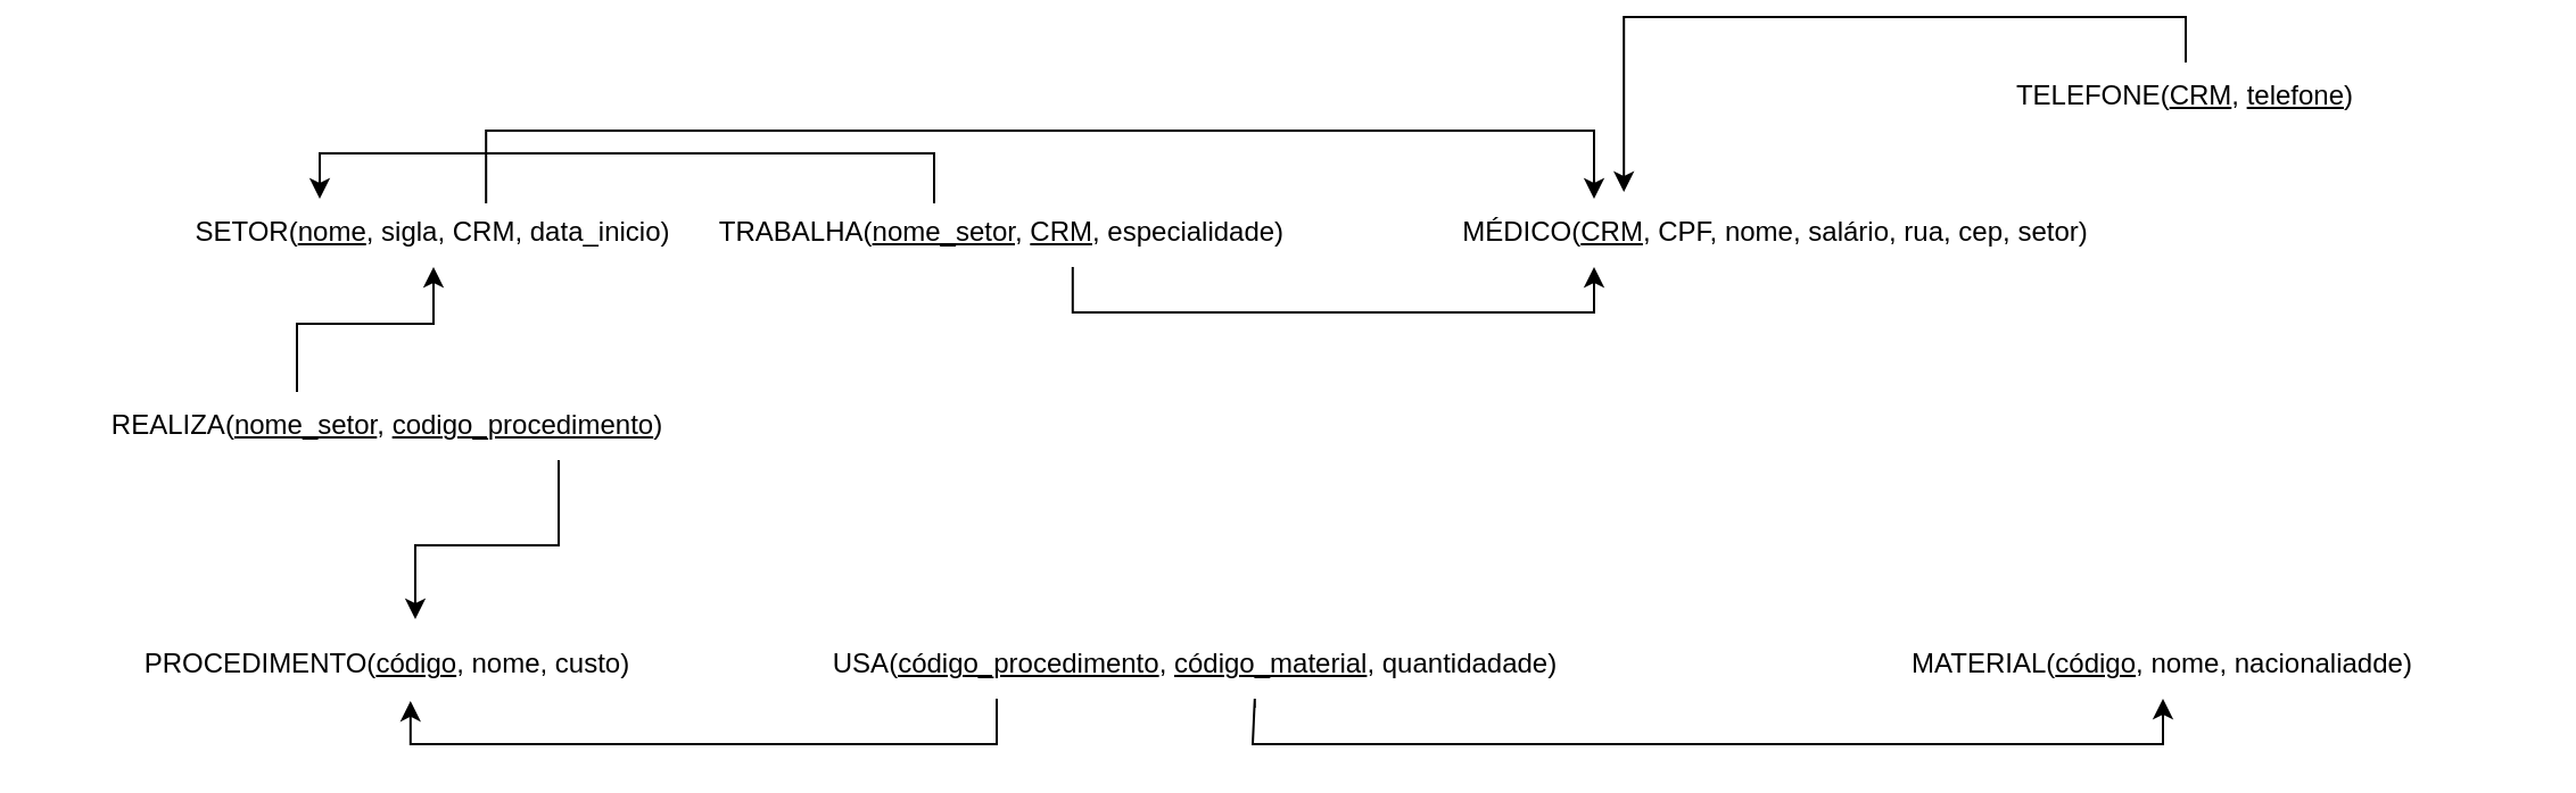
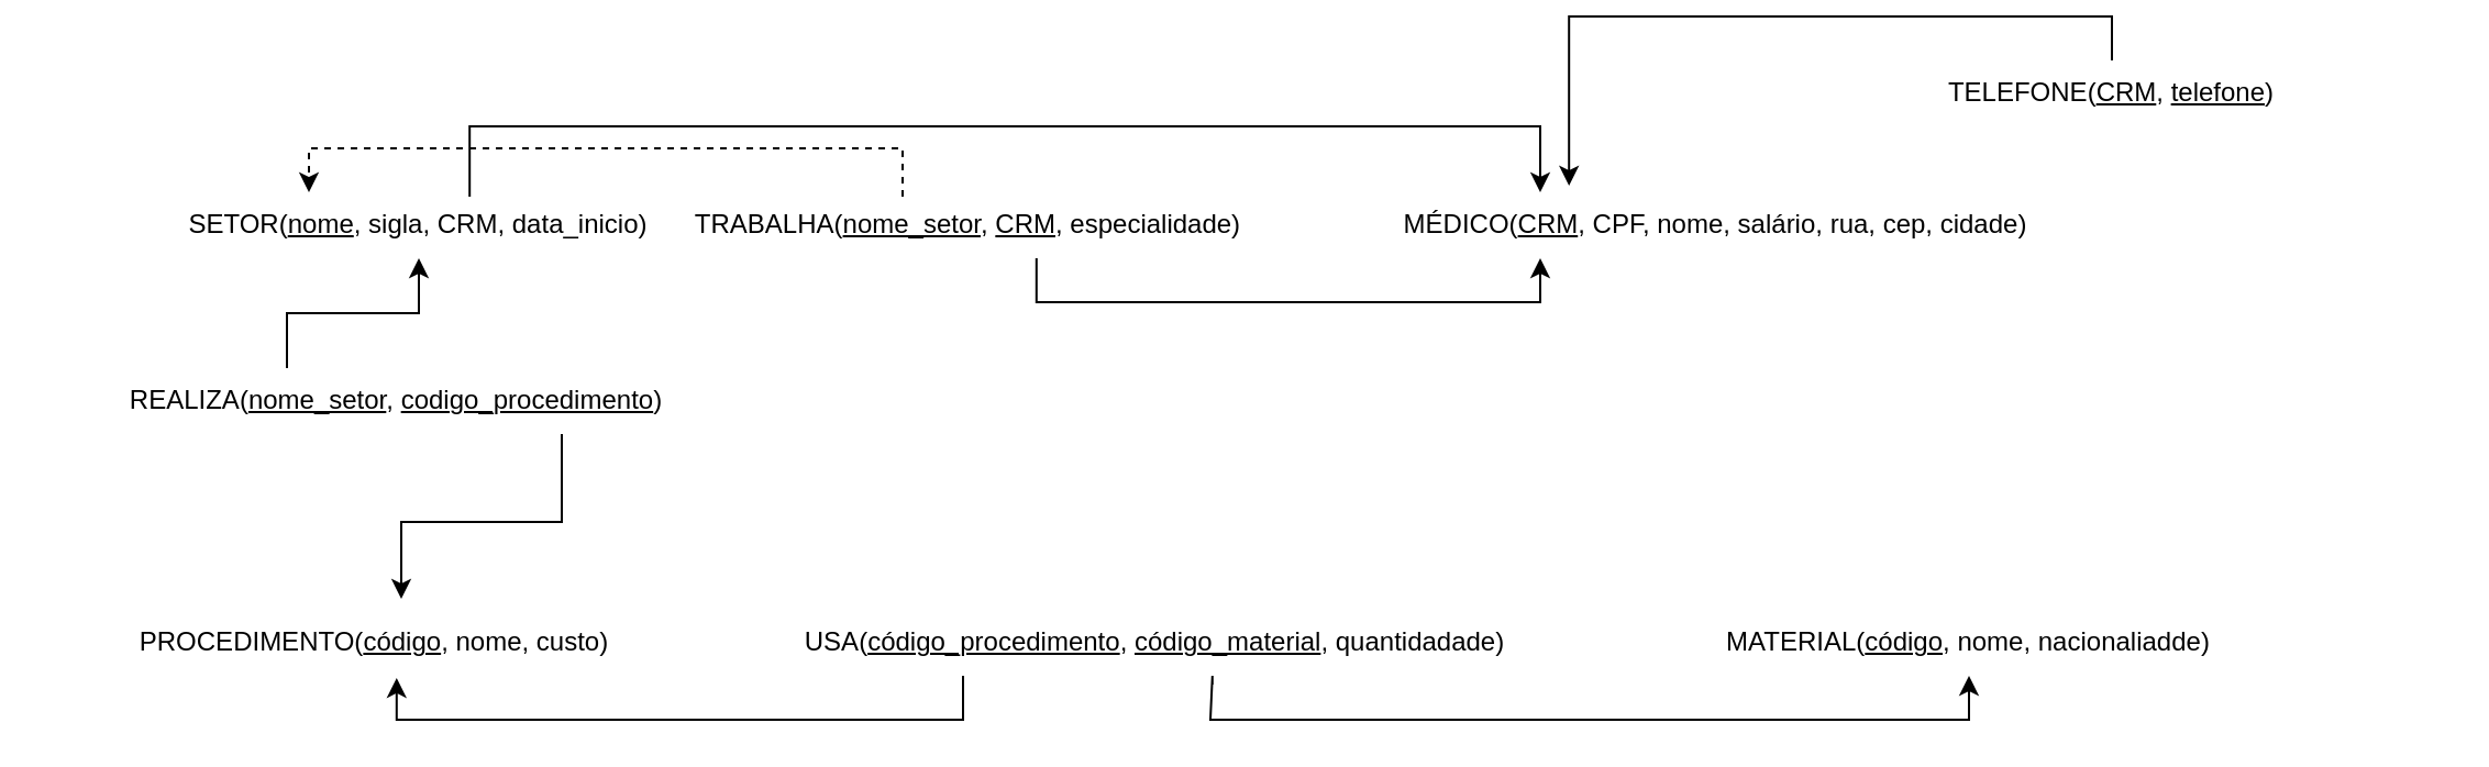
- <mxCell id="13" style="edgeStyle=orthogonalEdgeStyle;rounded=0;orthogonalLoop=1;jettySize=auto;html=1;exitX=0.4;exitY=0.067;exitDx=0;exitDy=0;exitPerimeter=0;" edge="1" parent="1" source="15" target="8"><mxGeometry relative="1" as="geometry"><mxPoint x="150" y="80" as="targetPoint" /><Array as="points"><mxPoint x="410" y="60" /><mxPoint x="140" y="60" /></Array></mxGeometry></mxCell>
+ <mxCell id="13" style="edgeStyle=orthogonalEdgeStyle;rounded=0;orthogonalLoop=1;jettySize=auto;html=1;exitX=0.4;exitY=0.067;exitDx=0;exitDy=0;exitPerimeter=0;dashed=1;" edge="1" parent="1" source="15" target="8"><mxGeometry relative="1" as="geometry"><mxPoint x="150" y="80" as="targetPoint" /><Array as="points"><mxPoint x="410" y="60" /><mxPoint x="140" y="60" /></Array></mxGeometry></mxCell>
- <mxCell id="12" value="MÉDICO(&lt;u&gt;CRM&lt;/u&gt;, CPF, nome, salário, rua, cep, setor)" style="text;html=1;strokeColor=none;fillColor=none;align=center;verticalAlign=middle;whiteSpace=wrap;rounded=0;" vertex="1" parent="1"><mxGeometry x="630" y="80" width="300" height="30" as="geometry" /></mxCell>
+ <mxCell id="12" value="MÉDICO(&lt;u&gt;CRM&lt;/u&gt;, CPF, nome, salário, rua, cep, cidade)" style="text;html=1;strokeColor=none;fillColor=none;align=center;verticalAlign=middle;whiteSpace=wrap;rounded=0;" vertex="1" parent="1"><mxGeometry x="630" y="80" width="300" height="30" as="geometry" /></mxCell>
- <mxCell id="11" value="REALIZA(&lt;u&gt;nome_setor&lt;/u&gt;, &lt;u&gt;codigo_procedimento&lt;/u&gt;)" style="text;html=1;strokeColor=none;fillColor=none;align=center;verticalAlign=middle;whiteSpace=wrap;rounded=0;" vertex="1" parent="1"><mxGeometry x="20" y="165" width="300" height="30" as="geometry" /></mxCell>
+ <mxCell id="11" value="REALIZA(&lt;u&gt;nome_setor&lt;/u&gt;, &lt;u&gt;codigo_procedimento&lt;/u&gt;)" style="text;html=1;strokeColor=none;fillColor=none;align=center;verticalAlign=middle;whiteSpace=wrap;rounded=0;" vertex="1" parent="1"><mxGeometry x="30" y="160" width="300" height="30" as="geometry" /></mxCell>
- <mxCell id="3" value="MATERIAL(&lt;u&gt;código&lt;/u&gt;, nome, nacionaliadde)" style="text;html=1;strokeColor=none;fillColor=none;align=center;verticalAlign=middle;whiteSpace=wrap;rounded=0;" vertex="1" parent="1"><mxGeometry x="800" y="270" width="300" height="30" as="geometry" /></mxCell>
+ <mxCell id="3" value="MATERIAL(&lt;u&gt;código&lt;/u&gt;, nome, nacionaliadde)" style="text;html=1;strokeColor=none;fillColor=none;align=center;verticalAlign=middle;whiteSpace=wrap;rounded=0;" vertex="1" parent="1"><mxGeometry x="745" y="270" width="300" height="30" as="geometry" /></mxCell>
